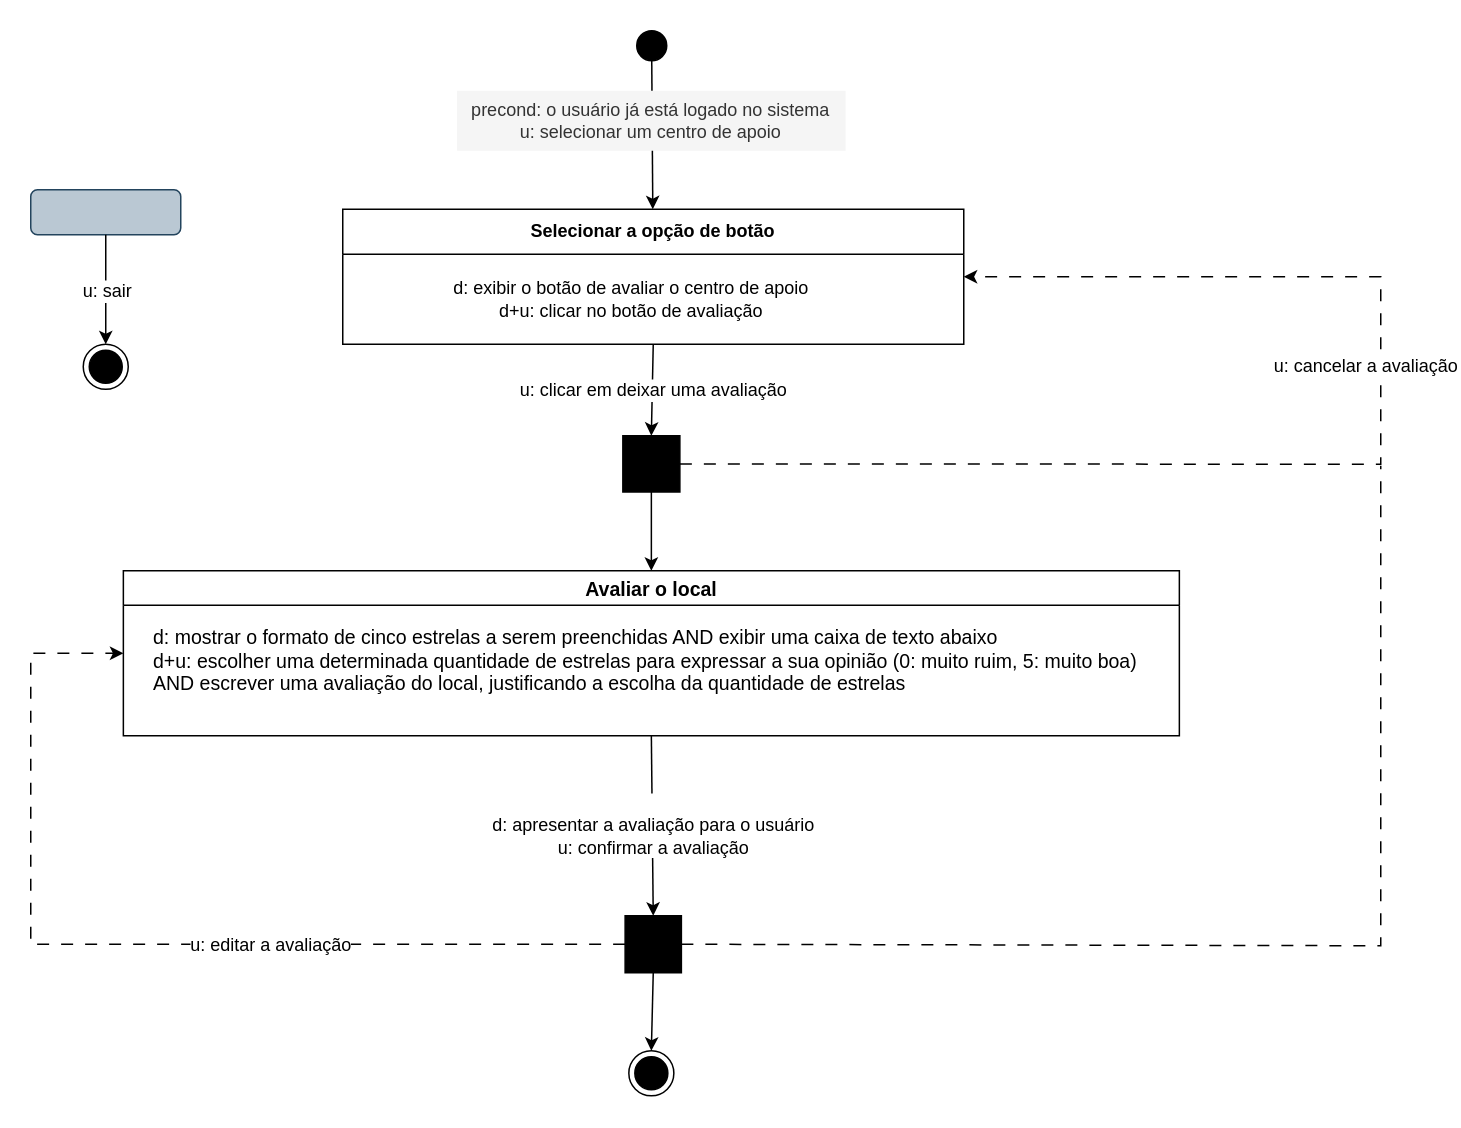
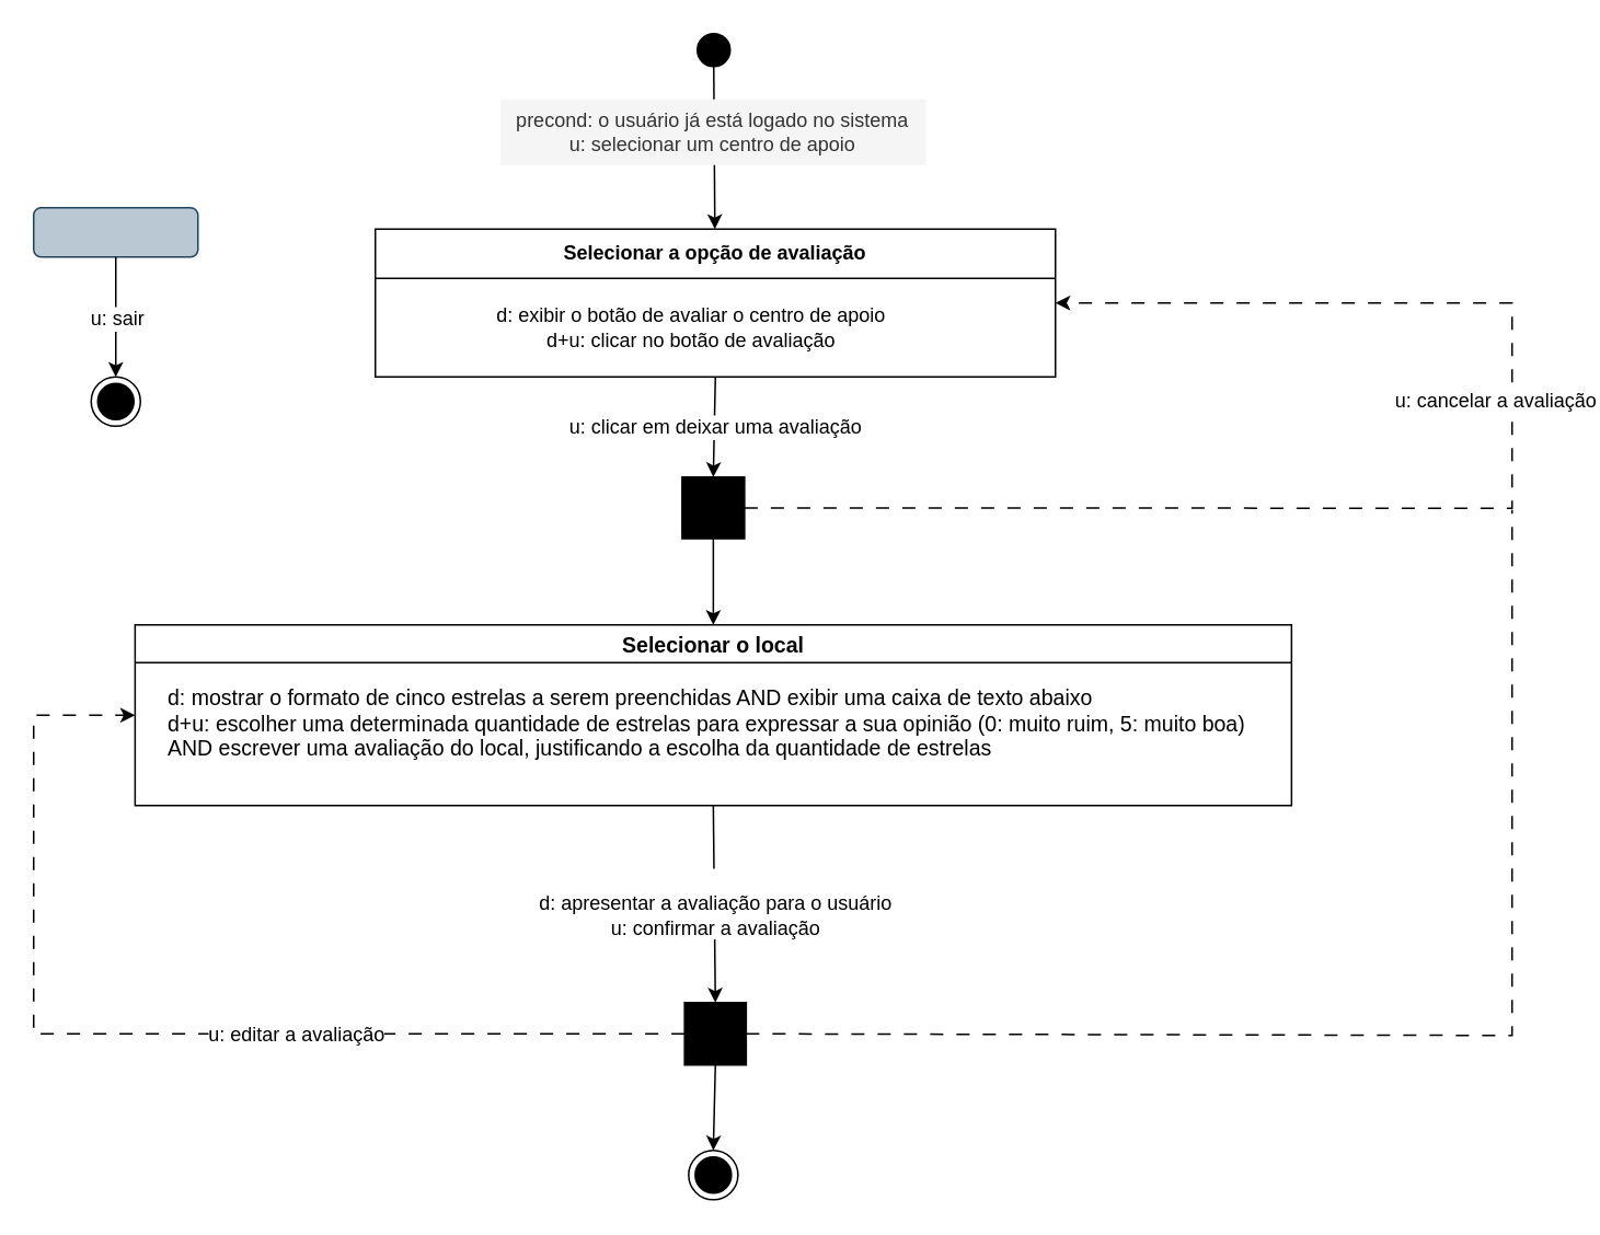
- <mxCell id="15" value="Selecionar a opção de botão" style="swimlane;whiteSpace=wrap;html=1;startSize=30;" parent="1" vertex="1"><mxGeometry x="228" y="139" width="414.01" height="90" as="geometry" /></mxCell>
+ <mxCell id="15" value="Selecionar a opção de avaliação" style="swimlane;whiteSpace=wrap;html=1;startSize=30;" parent="1" vertex="1"><mxGeometry x="228" y="139" width="414.01" height="90" as="geometry" /></mxCell>
- <mxCell id="2" value="&lt;span style=&quot;font-size: 13px;&quot;&gt;Avaliar o local&lt;/span&gt;" style="swimlane;whiteSpace=wrap;html=1;" parent="1" vertex="1"><mxGeometry x="81.74" y="380" width="704" height="110" as="geometry" /></mxCell>
+ <mxCell id="2" value="&lt;span style=&quot;font-size: 13px;&quot;&gt;Selecionar o local&lt;/span&gt;" style="swimlane;whiteSpace=wrap;html=1;" parent="1" vertex="1"><mxGeometry x="81.74" y="380" width="704" height="110" as="geometry" /></mxCell>
